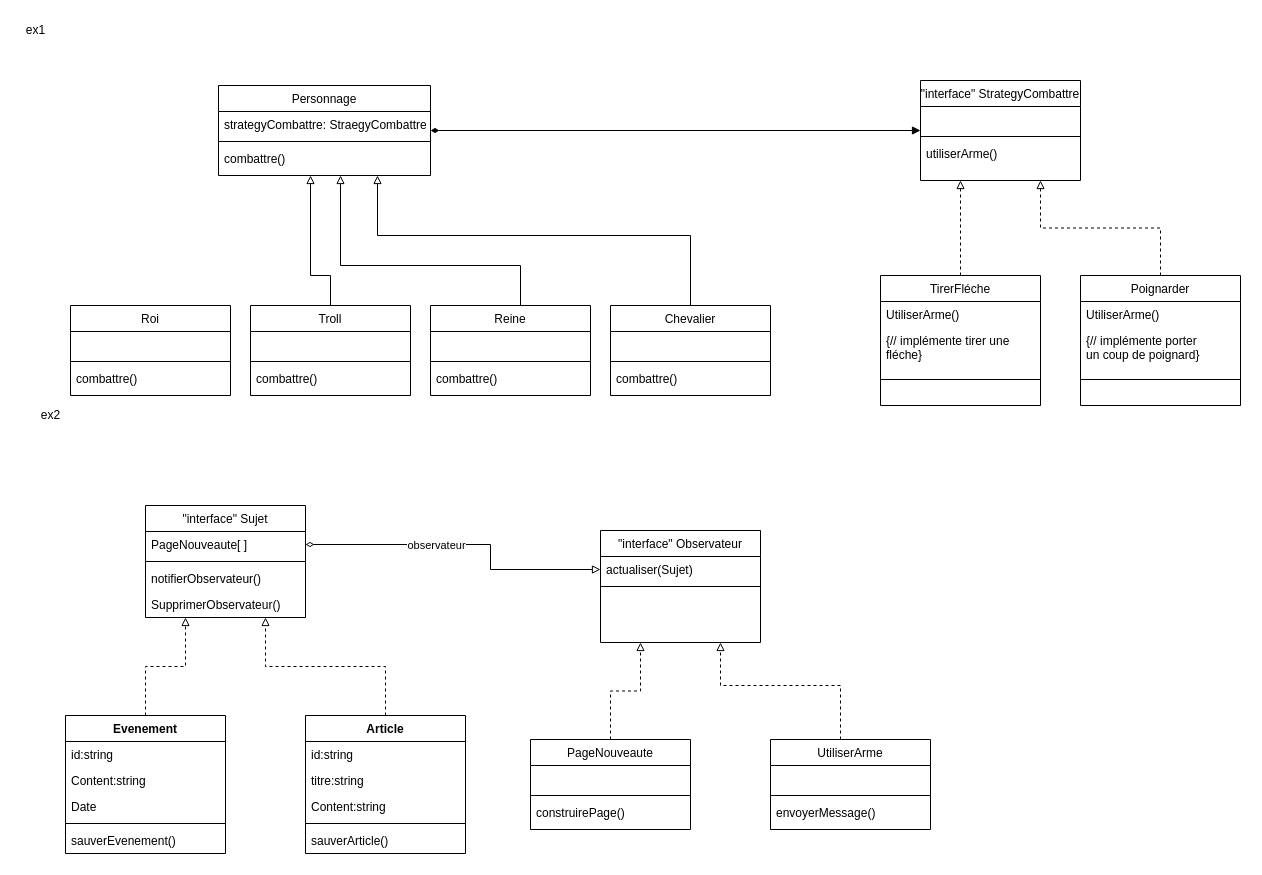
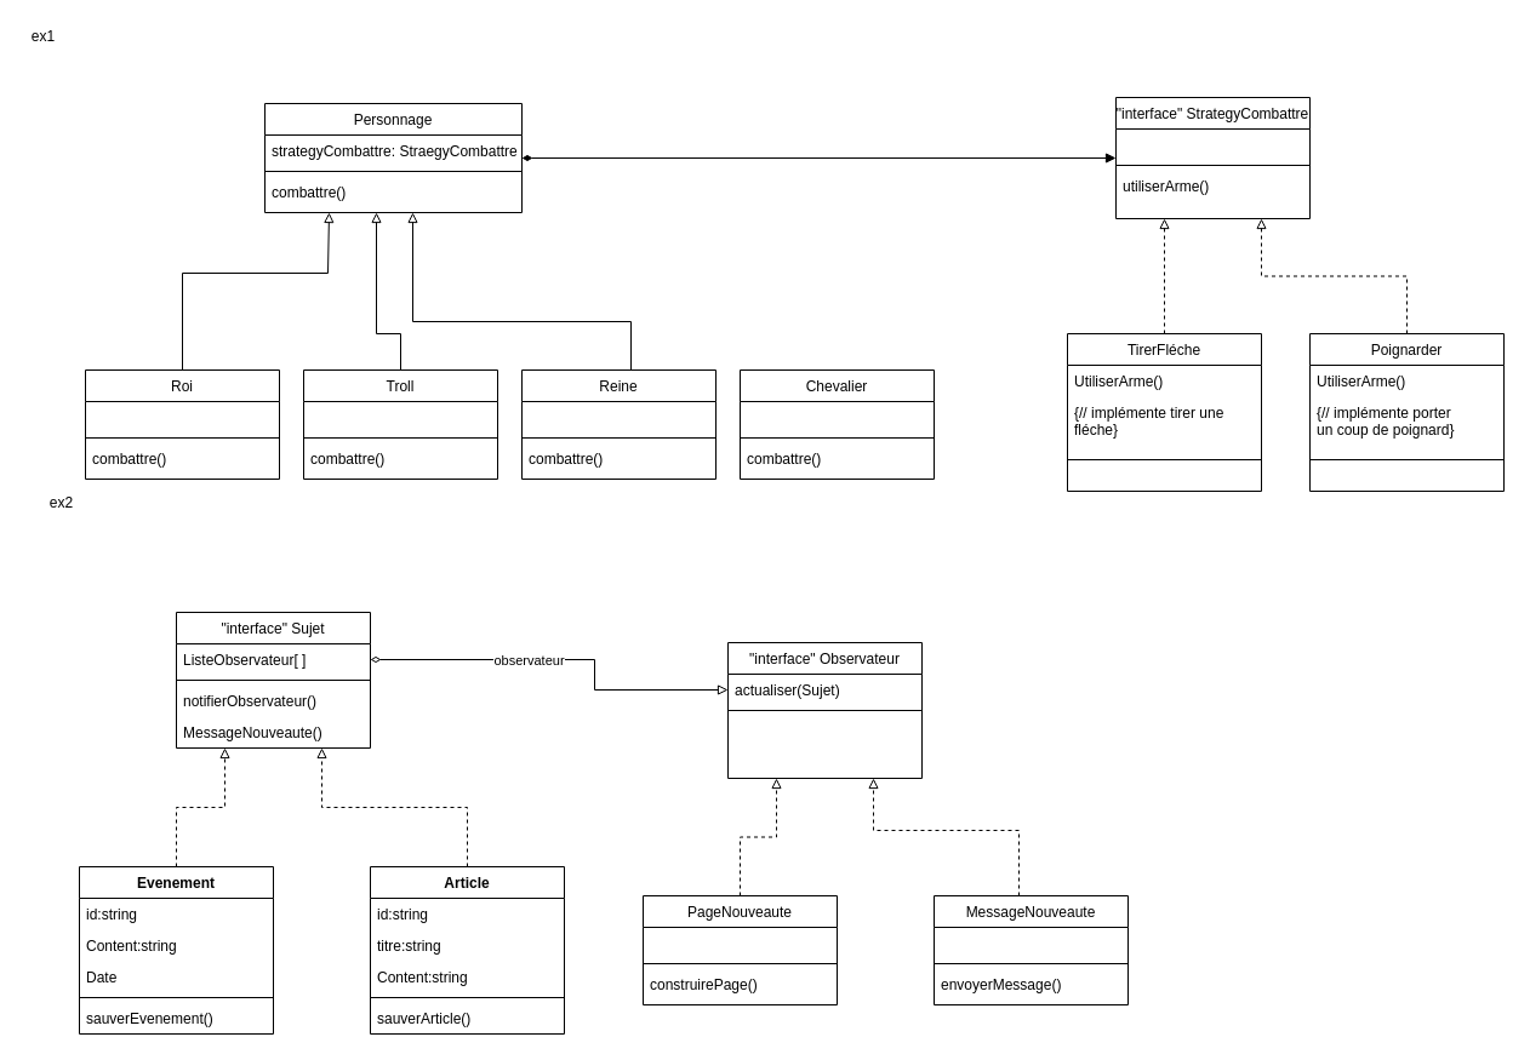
+ <mxCell id="2" style="edgeStyle=orthogonalEdgeStyle;rounded=0;orthogonalLoop=1;jettySize=auto;html=1;entryX=0.25;entryY=1;entryDx=0;entryDy=0;endArrow=block;endFill=0;" parent="1" source="3" target="33" edge="1"><mxGeometry relative="1" as="geometry"><mxPoint x="280" y="195" as="targetPoint" /><Array as="points"><mxPoint x="150" y="225" /><mxPoint x="270" y="225" /></Array></mxGeometry></mxCell>
- <mxCell id="27" style="edgeStyle=orthogonalEdgeStyle;rounded=0;orthogonalLoop=1;jettySize=auto;html=1;entryX=0.75;entryY=1;entryDx=0;entryDy=0;endArrow=block;endFill=0;" parent="1" source="28" target="33" edge="1"><mxGeometry relative="1" as="geometry"><Array as="points"><mxPoint x="690" y="235" /><mxPoint x="377" y="235" /></Array></mxGeometry></mxCell>
- <mxCell id="72" value="PageNouveaute[ ]" style="text;align=left;verticalAlign=top;spacingLeft=4;spacingRight=4;overflow=hidden;rotatable=0;points=[[0,0.5],[1,0.5]];portConstraint=eastwest;" parent="71" vertex="1"><mxGeometry y="26" width="160" height="26" as="geometry" /></mxCell>
+ <mxCell id="72" value="ListeObservateur[ ]" style="text;align=left;verticalAlign=top;spacingLeft=4;spacingRight=4;overflow=hidden;rotatable=0;points=[[0,0.5],[1,0.5]];portConstraint=eastwest;" parent="71" vertex="1"><mxGeometry y="26" width="160" height="26" as="geometry" /></mxCell>
- <mxCell id="75" value="SupprimerObservateur()" style="text;align=left;verticalAlign=top;spacingLeft=4;spacingRight=4;overflow=hidden;rotatable=0;points=[[0,0.5],[1,0.5]];portConstraint=eastwest;" parent="71" vertex="1"><mxGeometry y="86" width="160" height="26" as="geometry" /></mxCell>
+ <mxCell id="75" value="MessageNouveaute()" style="text;align=left;verticalAlign=top;spacingLeft=4;spacingRight=4;overflow=hidden;rotatable=0;points=[[0,0.5],[1,0.5]];portConstraint=eastwest;" parent="71" vertex="1"><mxGeometry y="86" width="160" height="26" as="geometry" /></mxCell>
- <mxCell id="63" value="UtiliserArme" style="swimlane;fontStyle=0;align=center;verticalAlign=top;childLayout=stackLayout;horizontal=1;startSize=26;horizontalStack=0;resizeParent=1;resizeLast=0;collapsible=1;marginBottom=0;rounded=0;shadow=0;strokeWidth=1;" parent="1" vertex="1"><mxGeometry x="770" y="739" width="160" height="90" as="geometry"><mxRectangle x="330" y="360" width="170" height="26" as="alternateBounds" /></mxGeometry></mxCell>
+ <mxCell id="63" value="MessageNouveaute" style="swimlane;fontStyle=0;align=center;verticalAlign=top;childLayout=stackLayout;horizontal=1;startSize=26;horizontalStack=0;resizeParent=1;resizeLast=0;collapsible=1;marginBottom=0;rounded=0;shadow=0;strokeWidth=1;" parent="1" vertex="1"><mxGeometry x="770" y="739" width="160" height="90" as="geometry"><mxRectangle x="330" y="360" width="170" height="26" as="alternateBounds" /></mxGeometry></mxCell>
